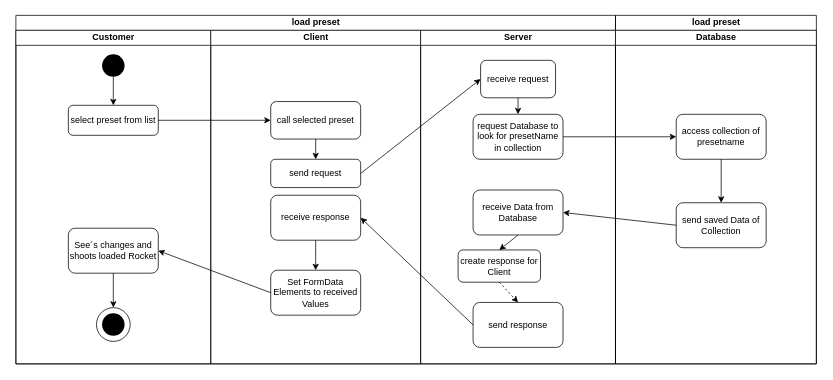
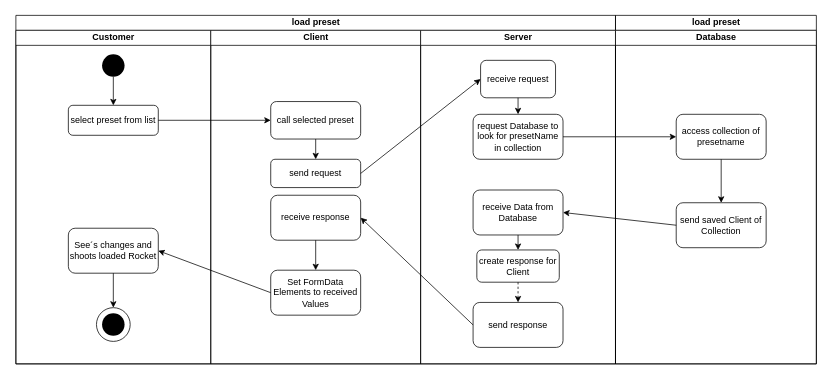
- <mxCell id="36" value="send saved Data of Collection" style="rounded=1;whiteSpace=wrap;html=1;fillColor=none;" parent="34" vertex="1"><mxGeometry x="81" y="230" width="120" height="60" as="geometry" /></mxCell>
+ <mxCell id="36" value="send saved Client of Collection" style="rounded=1;whiteSpace=wrap;html=1;fillColor=none;" parent="34" vertex="1"><mxGeometry x="81" y="230" width="120" height="60" as="geometry" /></mxCell>
- <mxCell id="22" value="create response for Client" style="rounded=1;whiteSpace=wrap;html=1;fillColor=none;" parent="20" vertex="1"><mxGeometry x="50" y="293" width="110" height="43" as="geometry" /></mxCell>
+ <mxCell id="22" value="create response for Client" style="rounded=1;whiteSpace=wrap;html=1;fillColor=none;" parent="20" vertex="1"><mxGeometry x="75" y="293" width="110" height="43" as="geometry" /></mxCell>
